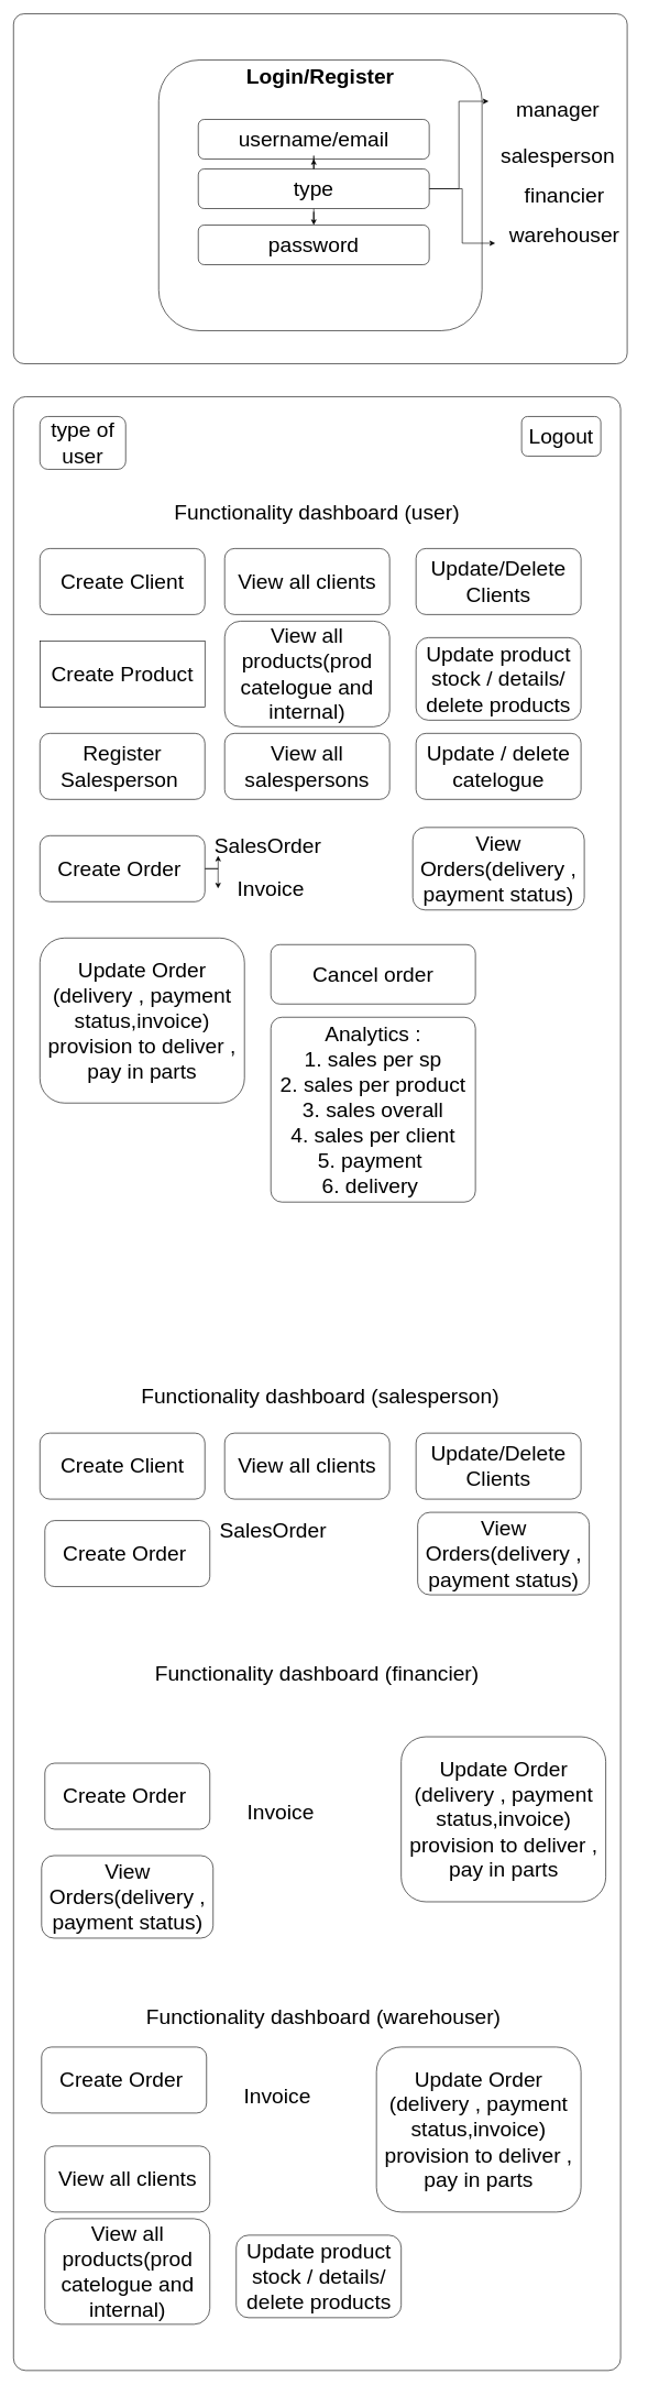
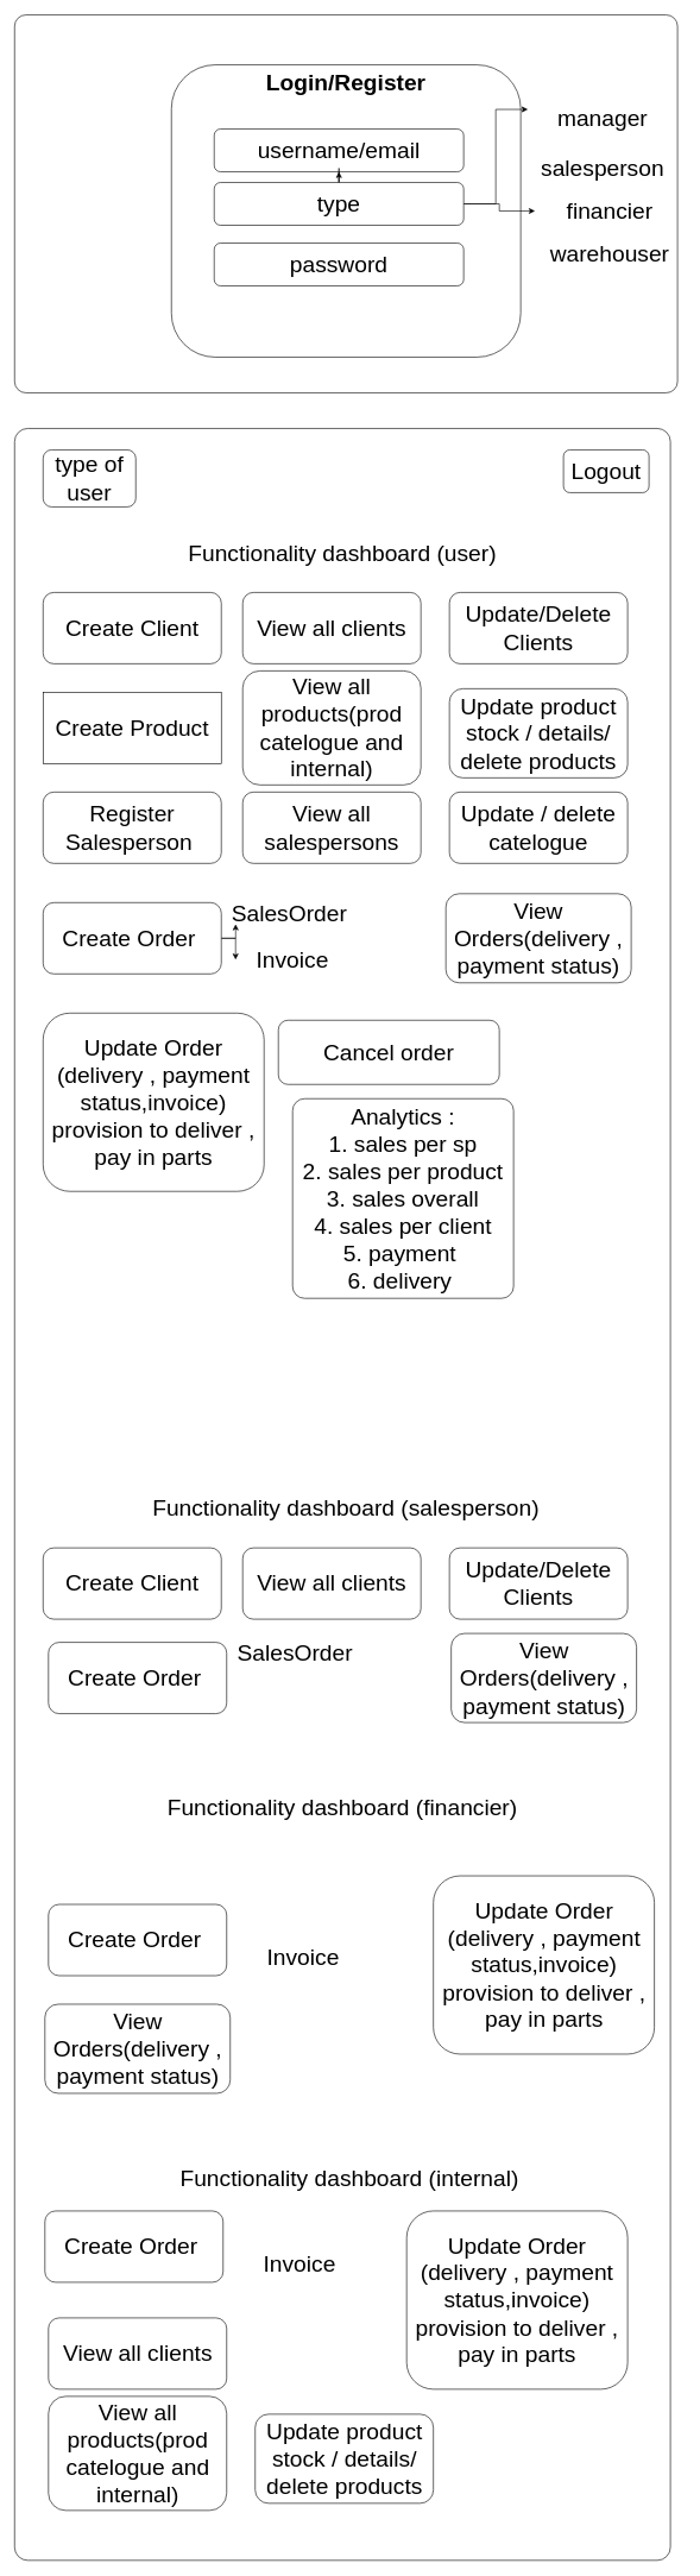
- <mxCell id="9" style="edgeStyle=orthogonalEdgeStyle;rounded=0;orthogonalLoop=1;jettySize=auto;html=1;fontSize=32;" edge="1" parent="1" source="11" target="6"><mxGeometry relative="1" as="geometry" /></mxCell>
+ <mxCell id="9" style="edgeStyle=orthogonalEdgeStyle;rounded=0;orthogonalLoop=1;jettySize=auto;html=1;fontSize=32;" edge="1" parent="1" source="11" target="14"><mxGeometry relative="1" as="geometry" /></mxCell>
- <mxCell id="10" style="edgeStyle=orthogonalEdgeStyle;rounded=0;orthogonalLoop=1;jettySize=auto;html=1;entryX=0;entryY=0.75;entryDx=0;entryDy=0;fontSize=32;" edge="1" parent="1" source="11" target="15"><mxGeometry relative="1" as="geometry" /></mxCell>
- <mxCell id="36" value="Cancel order" style="rounded=1;whiteSpace=wrap;html=1;fontSize=32;" vertex="1" parent="1"><mxGeometry x="410" y="1430" width="310" height="90" as="geometry" /></mxCell>
+ <mxCell id="36" value="Cancel order" style="rounded=1;whiteSpace=wrap;html=1;fontSize=32;" vertex="1" parent="1"><mxGeometry x="390" y="1430" width="310" height="90" as="geometry" /></mxCell>
- <mxCell id="50" value="Functionality dashboard (warehouser)" style="text;html=1;strokeColor=none;fillColor=none;align=center;verticalAlign=middle;whiteSpace=wrap;rounded=0;fontSize=32;" vertex="1" parent="1"><mxGeometry x="212" y="3020" width="556" height="70" as="geometry" /></mxCell>
+ <mxCell id="50" value="Functionality dashboard (internal)" style="text;html=1;strokeColor=none;fillColor=none;align=center;verticalAlign=middle;whiteSpace=wrap;rounded=0;fontSize=32;" vertex="1" parent="1"><mxGeometry x="212" y="3020" width="556" height="70" as="geometry" /></mxCell>
